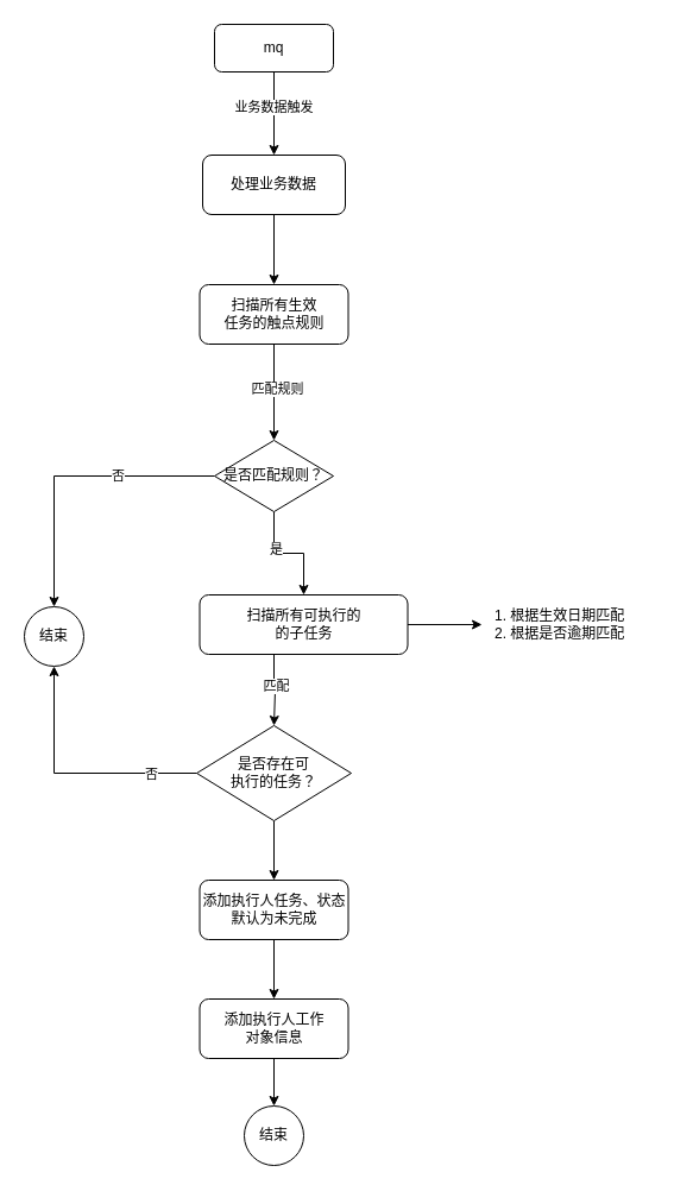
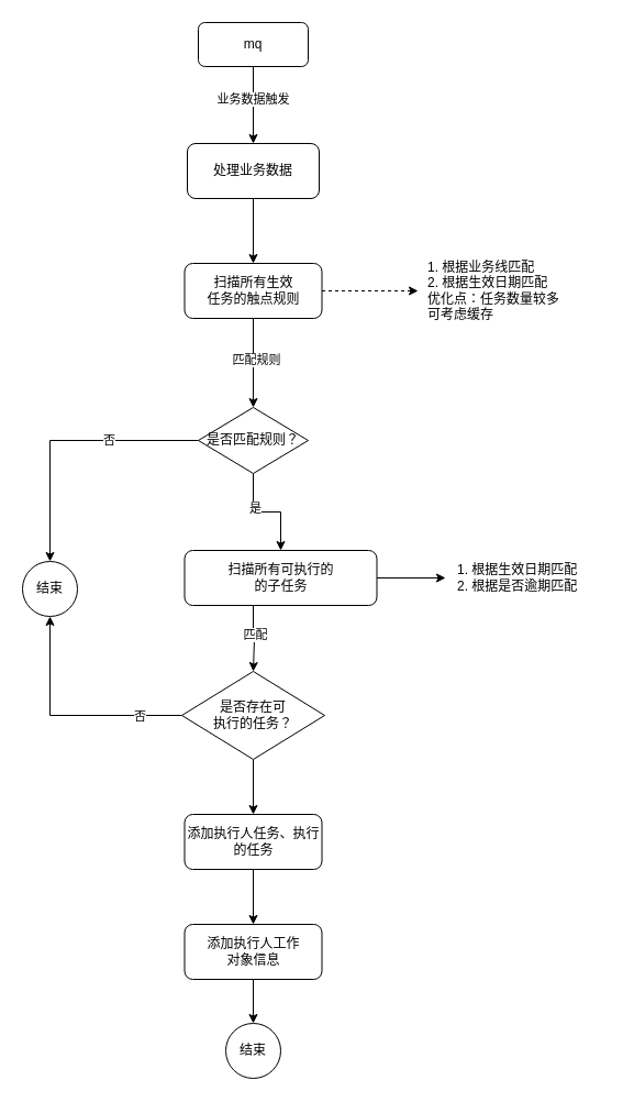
+ <mxCell id="9" style="edgeStyle=orthogonalEdgeStyle;rounded=0;orthogonalLoop=1;jettySize=auto;html=1;dashed=1;" edge="1" parent="1" source="10" target="17"><mxGeometry relative="1" as="geometry"><mxPoint x="410" y="255" as="targetPoint" /></mxGeometry></mxCell>
+ <mxCell id="17" value="1. 根据业务线匹配&lt;br style=&quot;border-color: var(--border-color);&quot;&gt;2. 根据生效日期匹配&lt;br&gt;优化点：任务数量较多可考虑缓存" style="rounded=0;whiteSpace=wrap;html=1;align=left;fillColor=none;strokeWidth=0;strokeColor=none;spacingLeft=7;" vertex="1" parent="1"><mxGeometry x="380" y="229" width="140" height="70" as="geometry" /></mxCell>
- <mxCell id="28" value="添加执行人任务、状态默认为未完成" style="rounded=1;whiteSpace=wrap;html=1;" vertex="1" parent="1"><mxGeometry x="167.5" y="740" width="125" height="50" as="geometry" /></mxCell>
+ <mxCell id="28" value="添加执行人任务、执行的任务" style="rounded=1;whiteSpace=wrap;html=1;" vertex="1" parent="1"><mxGeometry x="167.5" y="740" width="125" height="50" as="geometry" /></mxCell>
